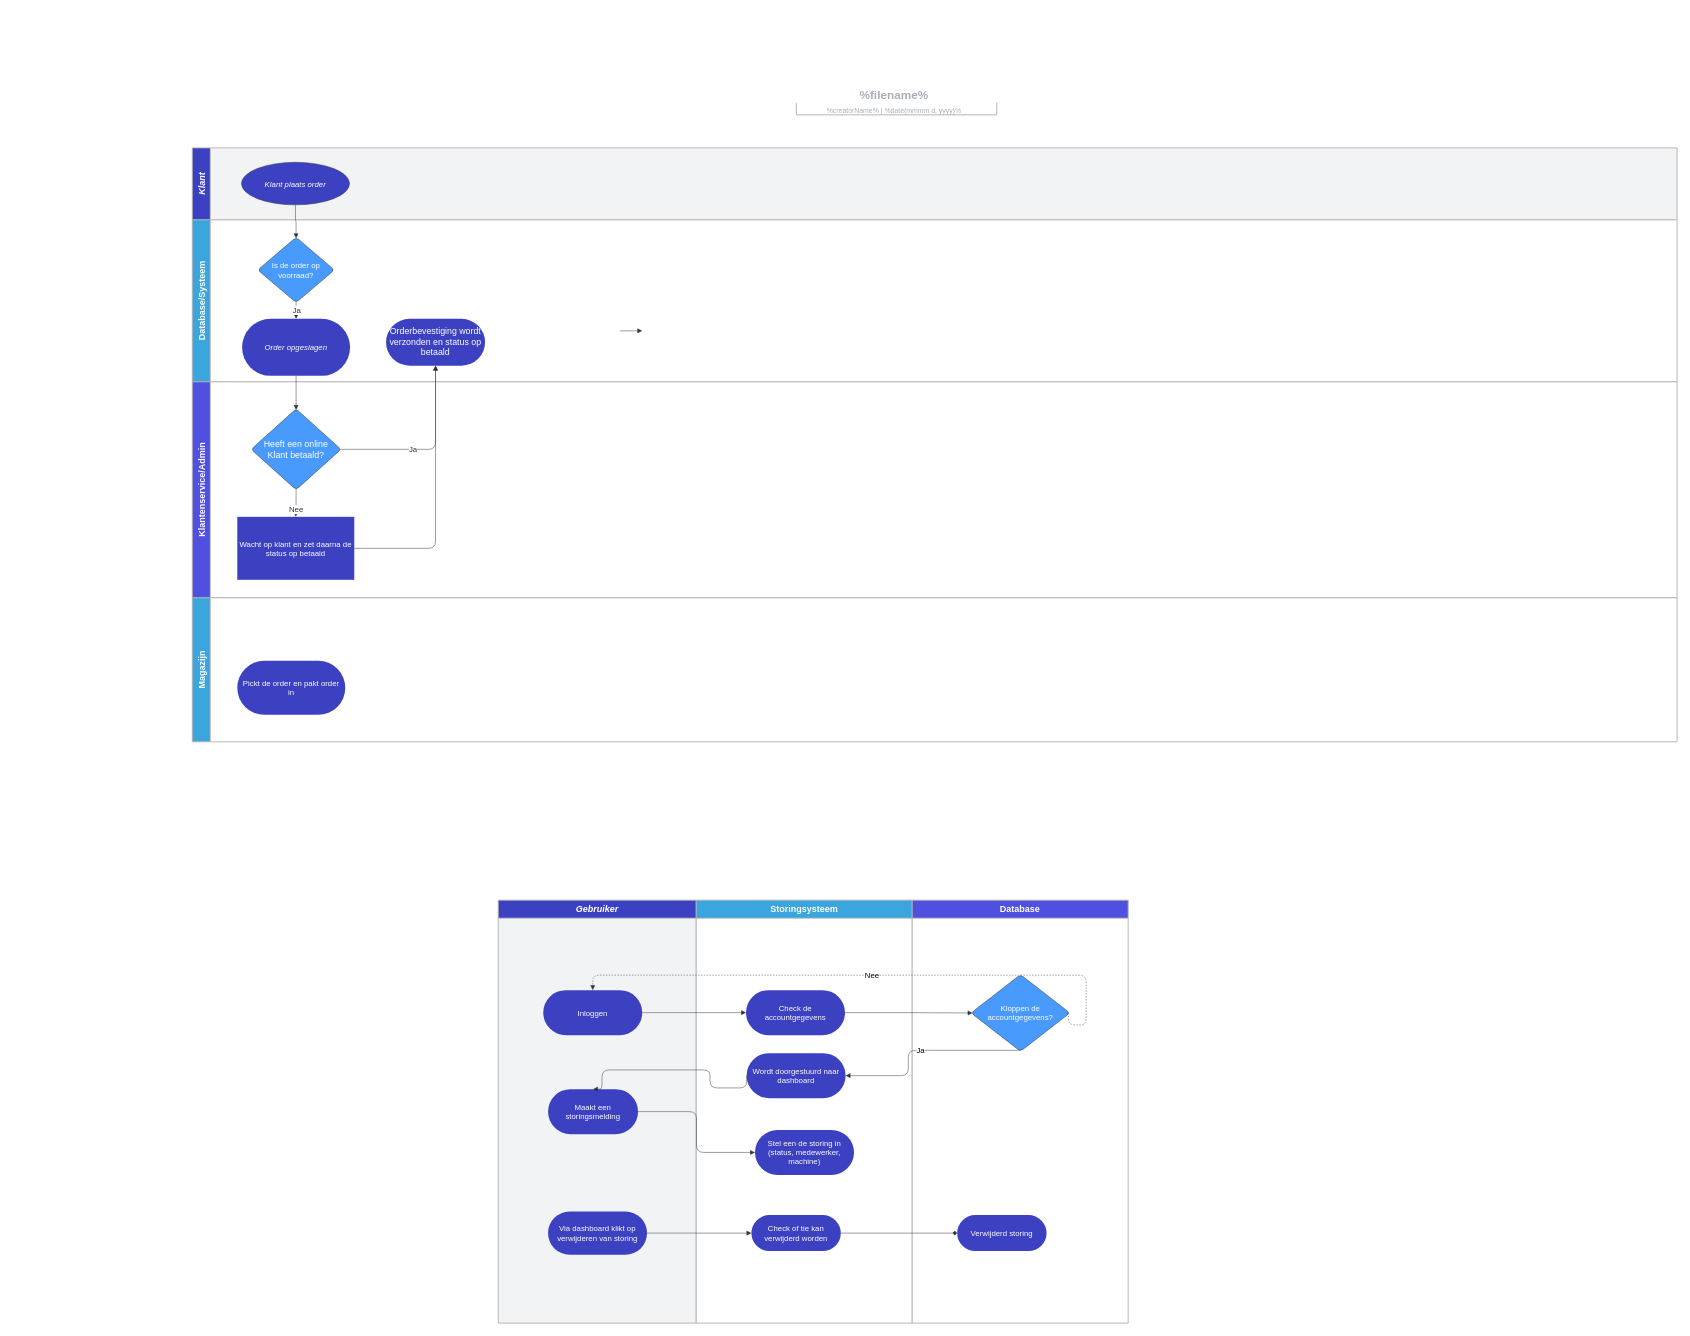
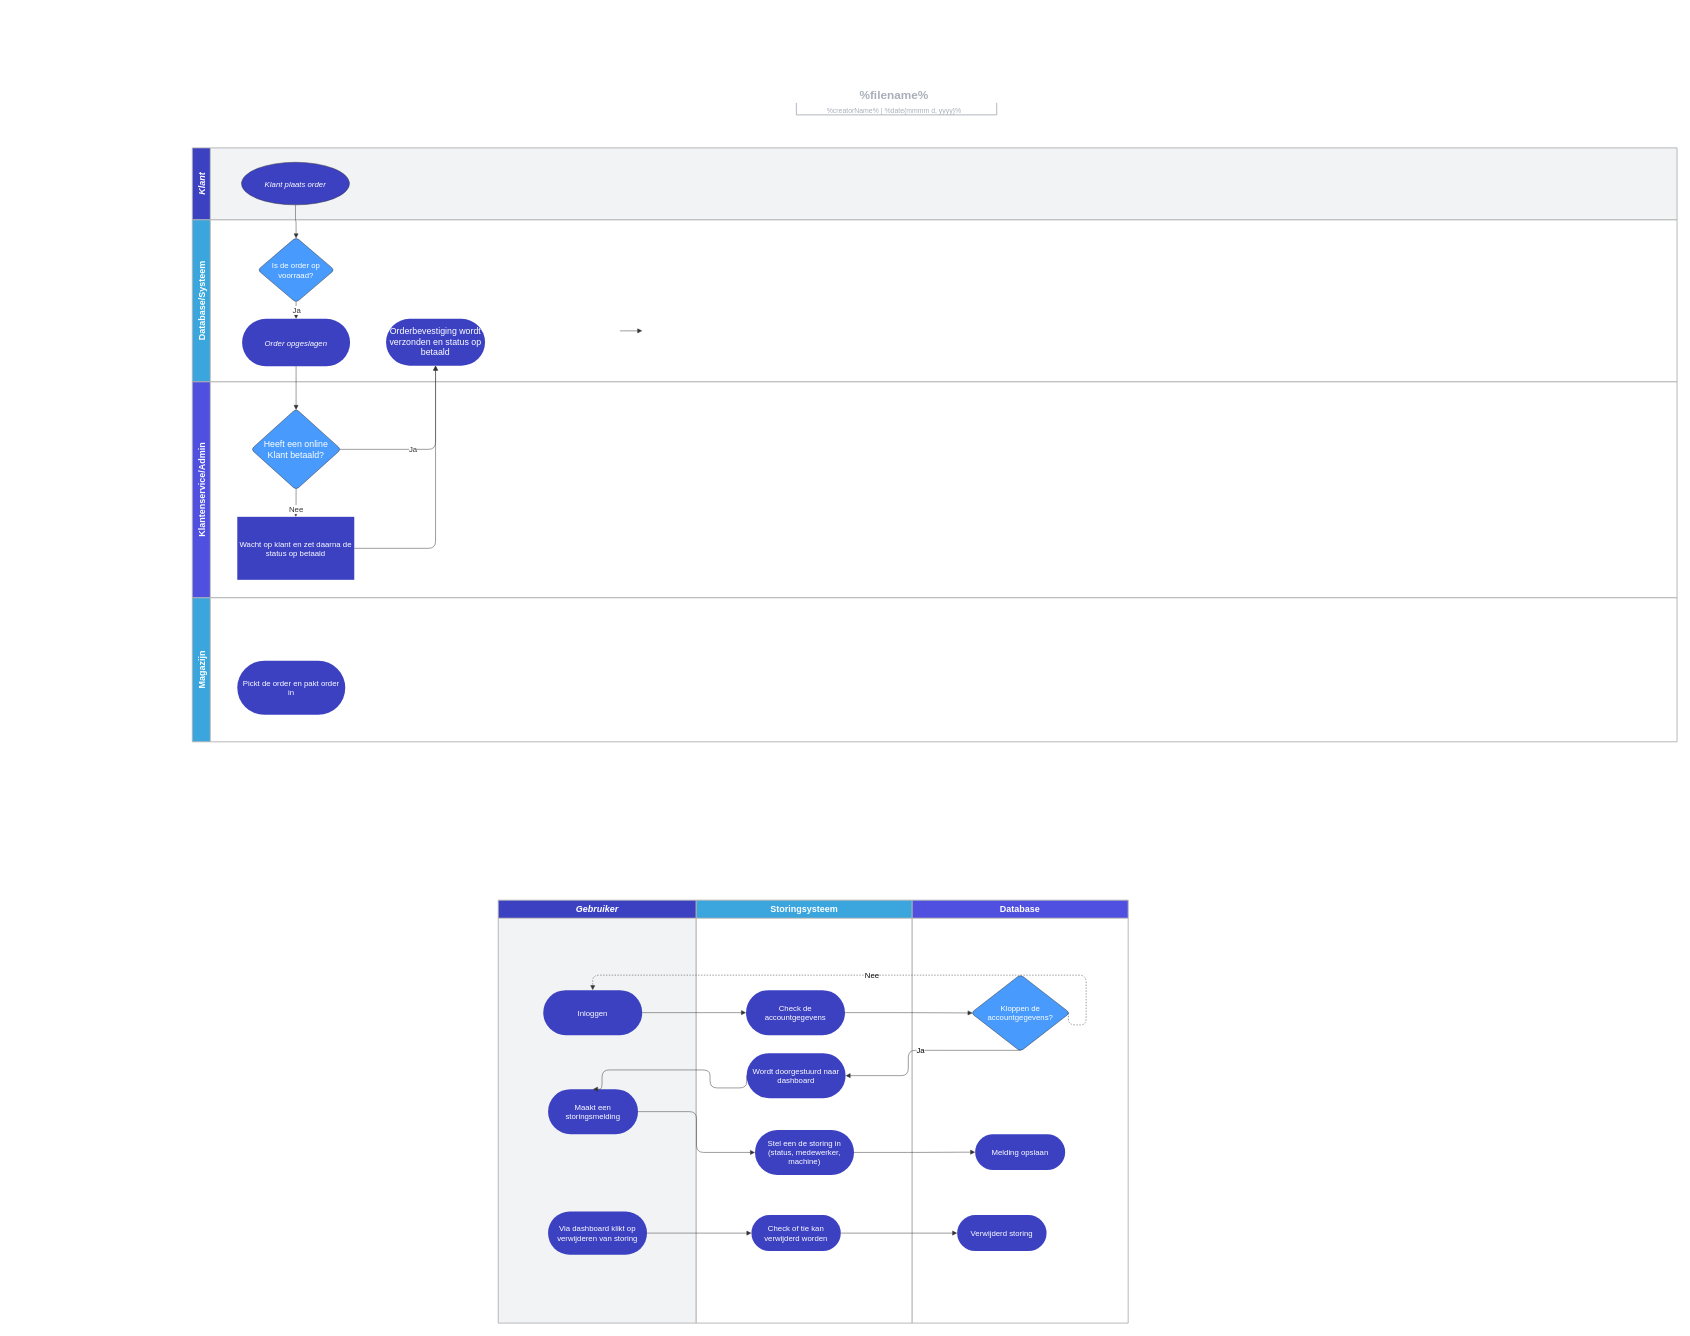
- <mxCell id="18" value="Order opgeslagen" style="html=1;overflow=block;blockSpacing=1;whiteSpace=wrap;rounded=1;arcSize=50;fontSize=13;fontColor=#ffffff;fontStyle=2;spacing=3.8;strokeOpacity=0;fillOpacity=100;fillColor=#3c41c2;strokeWidth=0.8;lucidId=lxdo0sqmmd~j;" vertex="1" parent="2"><mxGeometry x="403" y="531" width="180" height="95" as="geometry" /></mxCell>
+ <mxCell id="18" value="Order opgeslagen" style="html=1;overflow=block;blockSpacing=1;whiteSpace=wrap;rounded=1;arcSize=50;fontSize=13;fontColor=#ffffff;fontStyle=2;spacing=3.8;strokeOpacity=0;fillOpacity=100;fillColor=#3c41c2;strokeWidth=0.8;lucidId=lxdo0sqmmd~j;" vertex="1" parent="2"><mxGeometry x="403" y="531" width="180" height="79" as="geometry" /></mxCell>
+ <mxCell id="49" value="" style="html=1;jettySize=18;whiteSpace=wrap;fontSize=13;strokeColor=#333333;strokeOpacity=100;strokeWidth=0.8;rounded=1;arcSize=24;edgeStyle=orthogonalEdgeStyle;startArrow=none;endArrow=block;endFill=1;exitX=1;exitY=0.5;exitPerimeter=0;entryX=0;entryY=0.5;entryPerimeter=0;lucidId=TgPwBhFTT9HO;" edge="1" parent="2" source="47" target="45"><mxGeometry width="100" height="100" relative="1" as="geometry"><Array as="points" /></mxGeometry></mxCell>
+ <mxCell id="45" value="Melding opslaan" style="html=1;overflow=block;blockSpacing=1;whiteSpace=wrap;rounded=1;arcSize=50;fontSize=13;fontColor=#ffffff;align=center;spacing=3.8;strokeOpacity=0;fillOpacity=100;fillColor=#3c41c2;strokeWidth=0.8;lucidId=NLOwHiAgZ-Xj;" vertex="1" parent="2"><mxGeometry x="1625" y="1890" width="150" height="60" as="geometry" /></mxCell>
- <mxCell id="54" value="" style="html=1;jettySize=18;whiteSpace=wrap;fontSize=13;strokeColor=#333333;strokeOpacity=100;strokeWidth=0.8;rounded=1;arcSize=24;edgeStyle=orthogonalEdgeStyle;startArrow=none;endArrow=diamond;endFill=1;exitX=1;exitY=0.5;exitPerimeter=0;entryX=0;entryY=0.5;entryPerimeter=0;lucidId=6kPwC0wLBEe8;" edge="1" parent="2" source="53" target="50"><mxGeometry width="100" height="100" relative="1" as="geometry"><Array as="points" /></mxGeometry></mxCell>
+ <mxCell id="54" value="" style="html=1;jettySize=18;whiteSpace=wrap;fontSize=13;strokeColor=#333333;strokeOpacity=100;strokeWidth=0.8;rounded=1;arcSize=24;edgeStyle=orthogonalEdgeStyle;startArrow=none;endArrow=block;endFill=1;exitX=1;exitY=0.5;exitPerimeter=0;entryX=0;entryY=0.5;entryPerimeter=0;lucidId=6kPwC0wLBEe8;" edge="1" parent="2" source="53" target="50"><mxGeometry width="100" height="100" relative="1" as="geometry"><Array as="points" /></mxGeometry></mxCell>
